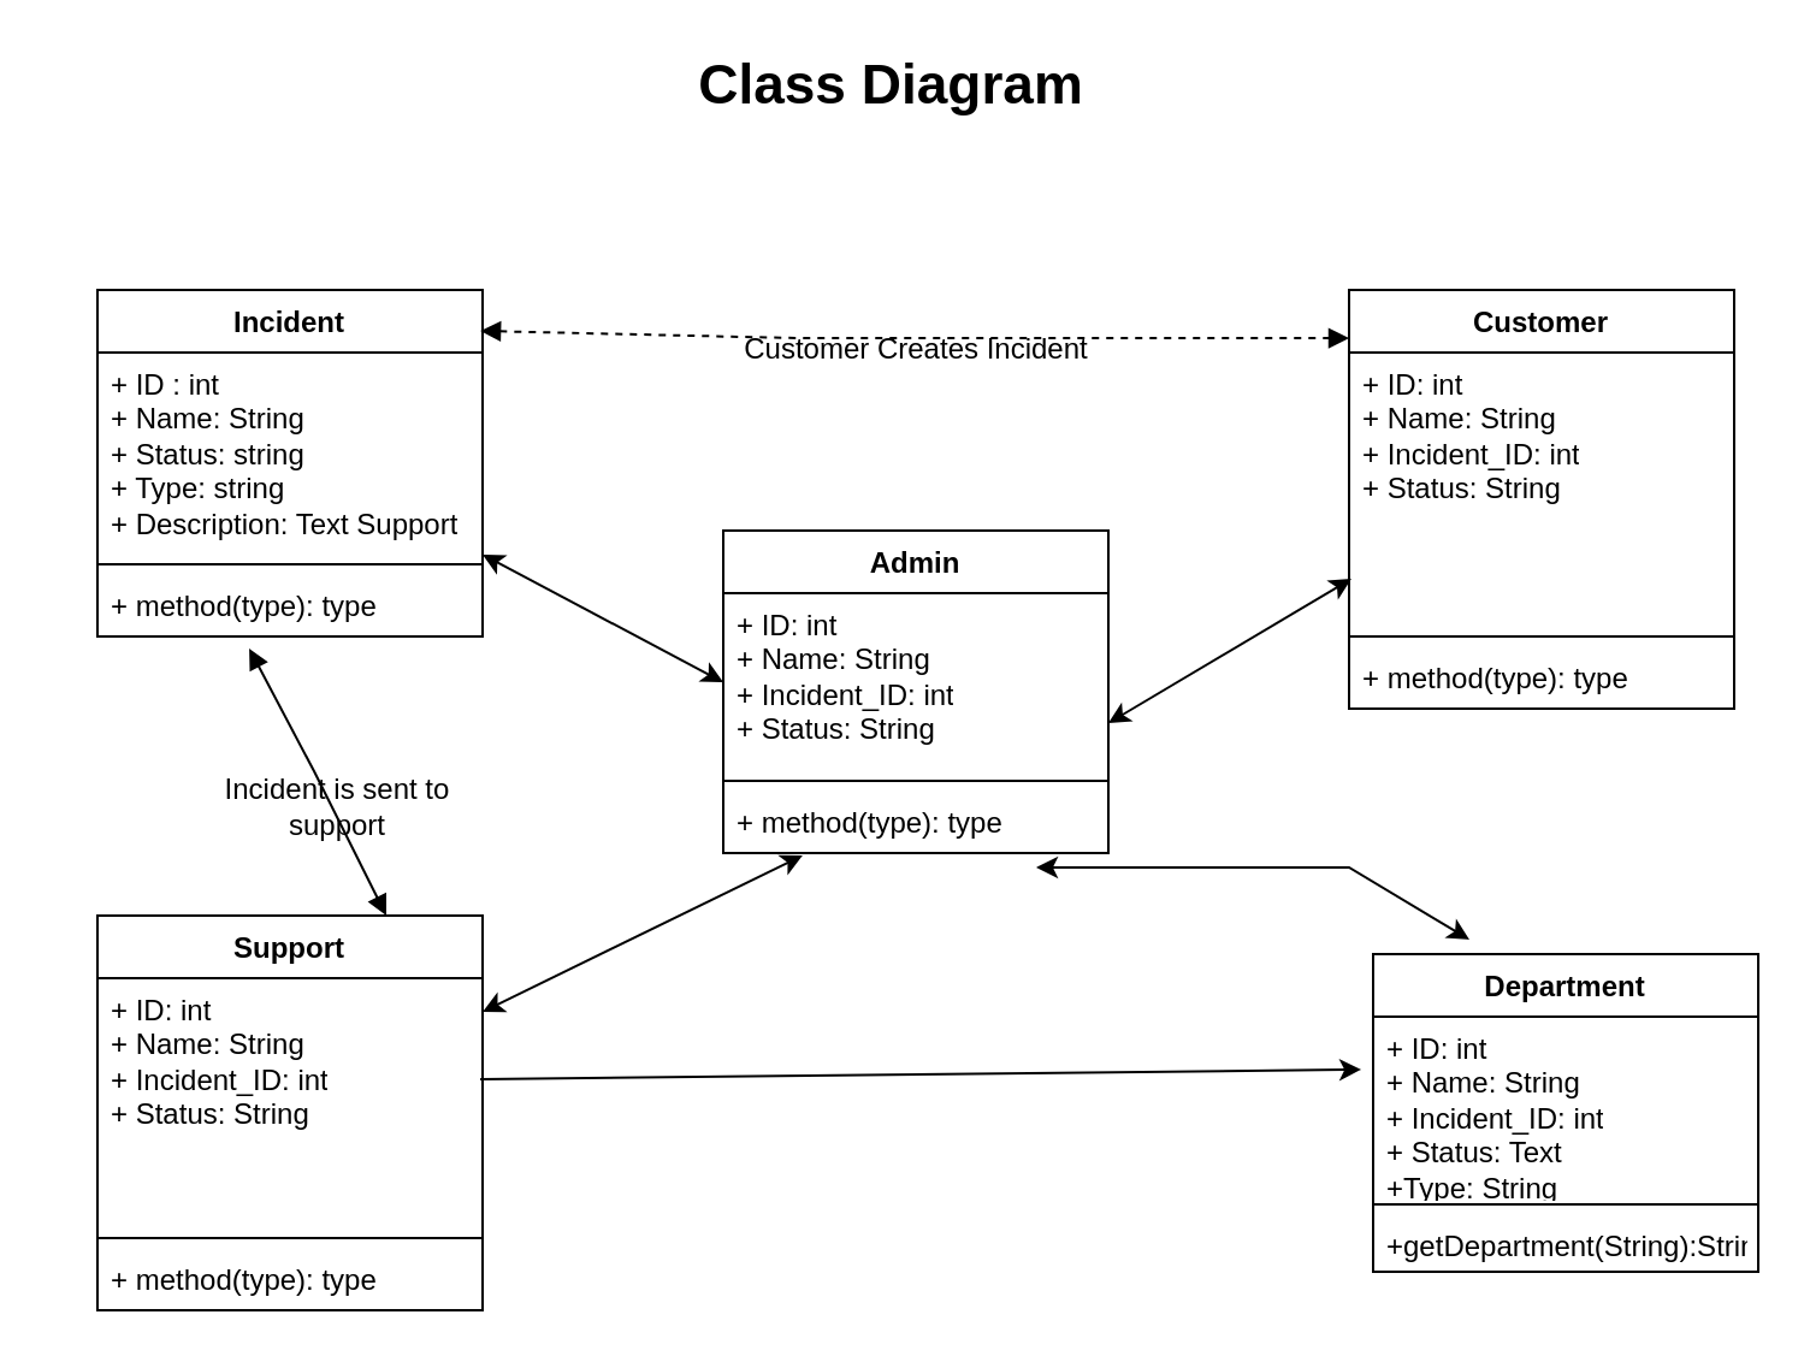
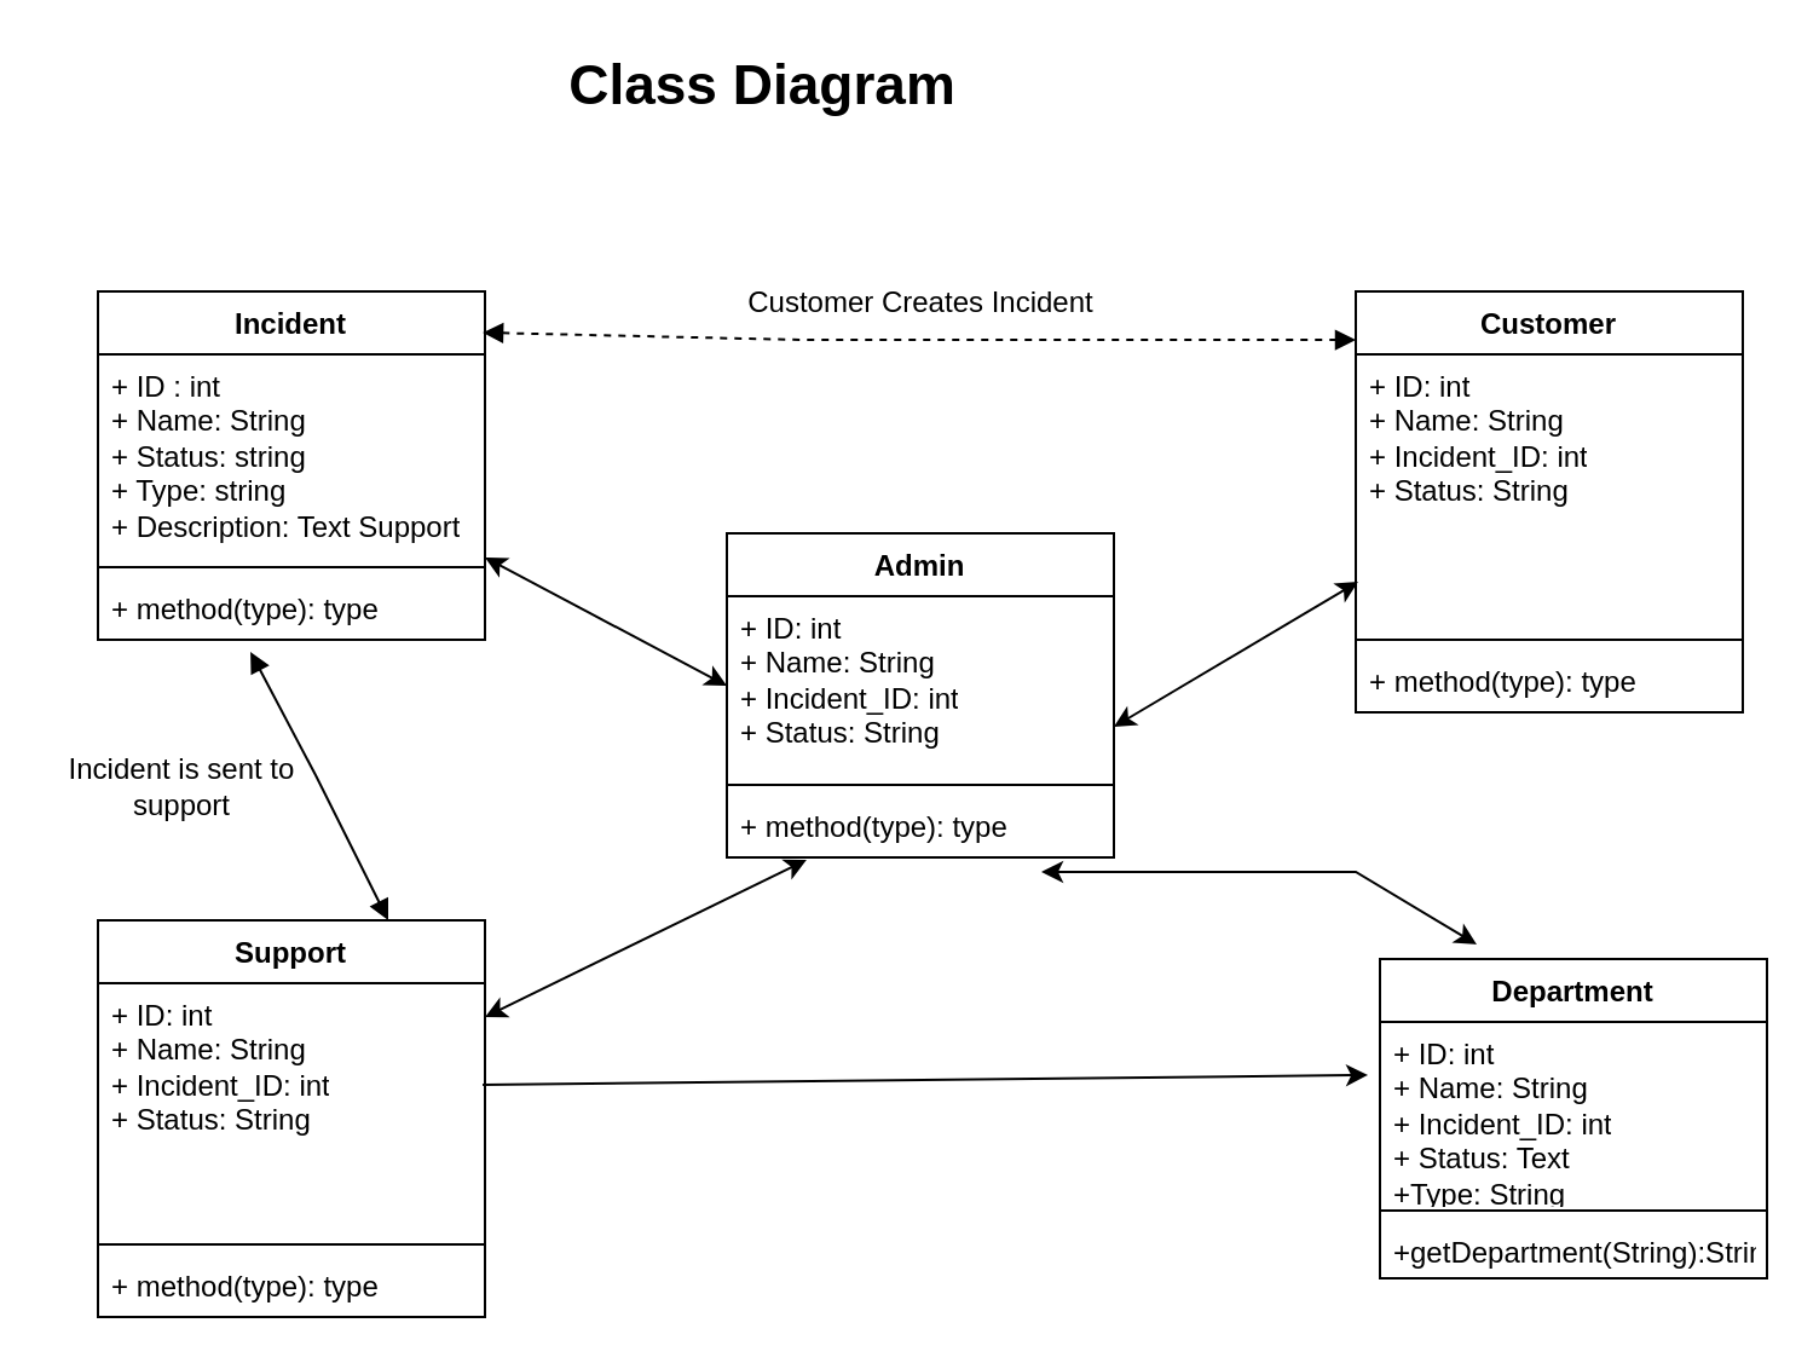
- <mxCell id="31" value="&lt;b&gt;&lt;font style=&quot;font-size: 23px;&quot;&gt;Class Diagram&lt;/font&gt;&lt;/b&gt;" style="text;html=1;strokeColor=none;fillColor=none;align=center;verticalAlign=middle;whiteSpace=wrap;rounded=0;" vertex="1" parent="1"><mxGeometry x="170" y="20" width="400" height="30" as="geometry" /></mxCell>
+ <mxCell id="31" value="&lt;b&gt;&lt;font style=&quot;font-size: 23px;&quot;&gt;Class Diagram&lt;/font&gt;&lt;/b&gt;" style="text;html=1;strokeColor=none;fillColor=none;align=center;verticalAlign=middle;whiteSpace=wrap;rounded=0;" vertex="1" parent="1"><mxGeometry x="115" y="20" width="400" height="30" as="geometry" /></mxCell>
- <mxCell id="25" value="Customer Creates Incident" style="text;html=1;strokeColor=none;fillColor=none;align=center;verticalAlign=middle;whiteSpace=wrap;rounded=0;" vertex="1" parent="1"><mxGeometry x="307.5" y="130" width="145" height="30" as="geometry" /></mxCell>
+ <mxCell id="25" value="Customer Creates Incident" style="text;html=1;strokeColor=none;fillColor=none;align=center;verticalAlign=middle;whiteSpace=wrap;rounded=0;" vertex="1" parent="1"><mxGeometry x="307.5" y="110" width="145" height="30" as="geometry" /></mxCell>
- <mxCell id="26" value="Incident is sent to support" style="text;html=1;strokeColor=none;fillColor=none;align=center;verticalAlign=middle;whiteSpace=wrap;rounded=0;" vertex="1" parent="1"><mxGeometry x="85" y="320" width="110" height="30" as="geometry" /></mxCell>
+ <mxCell id="26" value="Incident is sent to support" style="text;html=1;strokeColor=none;fillColor=none;align=center;verticalAlign=middle;whiteSpace=wrap;rounded=0;" vertex="1" parent="1"><mxGeometry x="20" y="310" width="110" height="30" as="geometry" /></mxCell>
